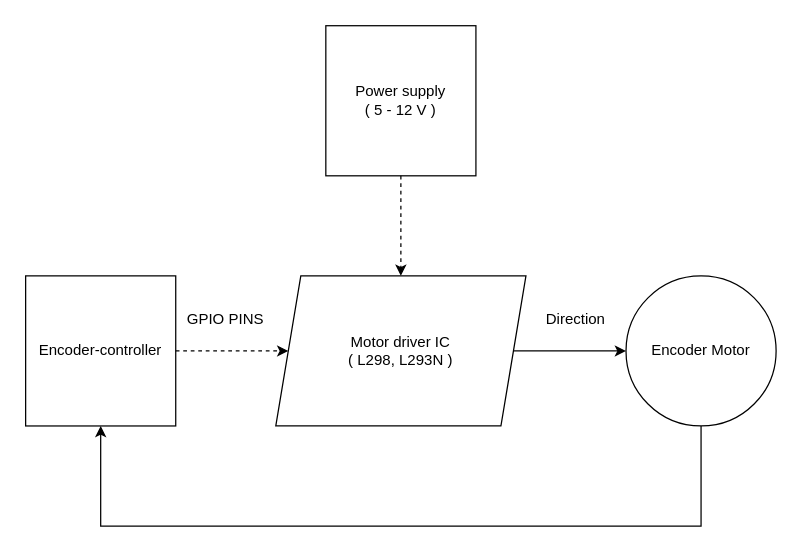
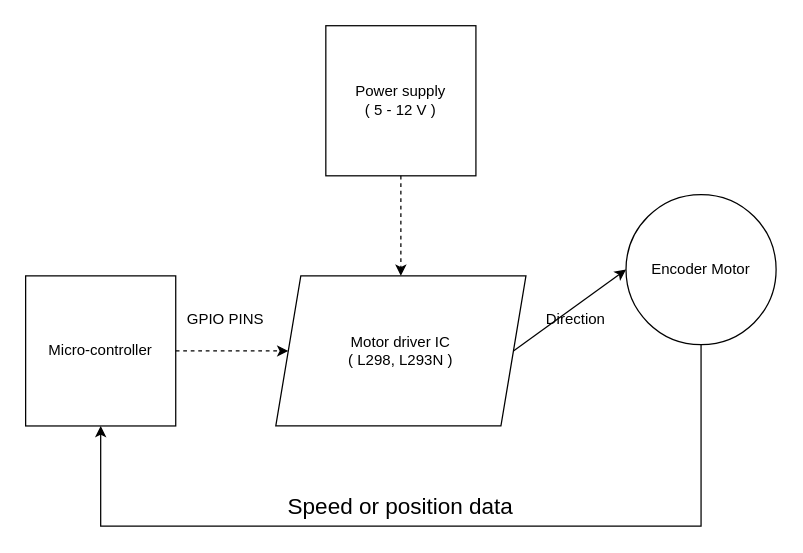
- <mxCell id="2" value="Encoder-controller" style="whiteSpace=wrap;html=1;aspect=fixed;" vertex="1" parent="1"><mxGeometry x="20" y="220" width="120" height="120" as="geometry" /></mxCell>
+ <mxCell id="2" value="Micro-controller" style="whiteSpace=wrap;html=1;aspect=fixed;" vertex="1" parent="1"><mxGeometry x="20" y="220" width="120" height="120" as="geometry" /></mxCell>
- <mxCell id="5" value="Encoder Motor" style="ellipse;whiteSpace=wrap;html=1;aspect=fixed;" vertex="1" parent="1"><mxGeometry x="500" y="220" width="120" height="120" as="geometry" /></mxCell>
+ <mxCell id="5" value="Encoder Motor" style="ellipse;whiteSpace=wrap;html=1;aspect=fixed;" vertex="1" parent="1"><mxGeometry x="500" y="155" width="120" height="120" as="geometry" /></mxCell>
+ <mxCell id="12" value="&lt;font style=&quot;font-size: 18px;&quot;&gt;Speed or position data&lt;/font&gt;" style="text;html=1;align=center;verticalAlign=middle;whiteSpace=wrap;rounded=0;" vertex="1" parent="1"><mxGeometry x="225" y="390" width="190" height="30" as="geometry" /></mxCell>
